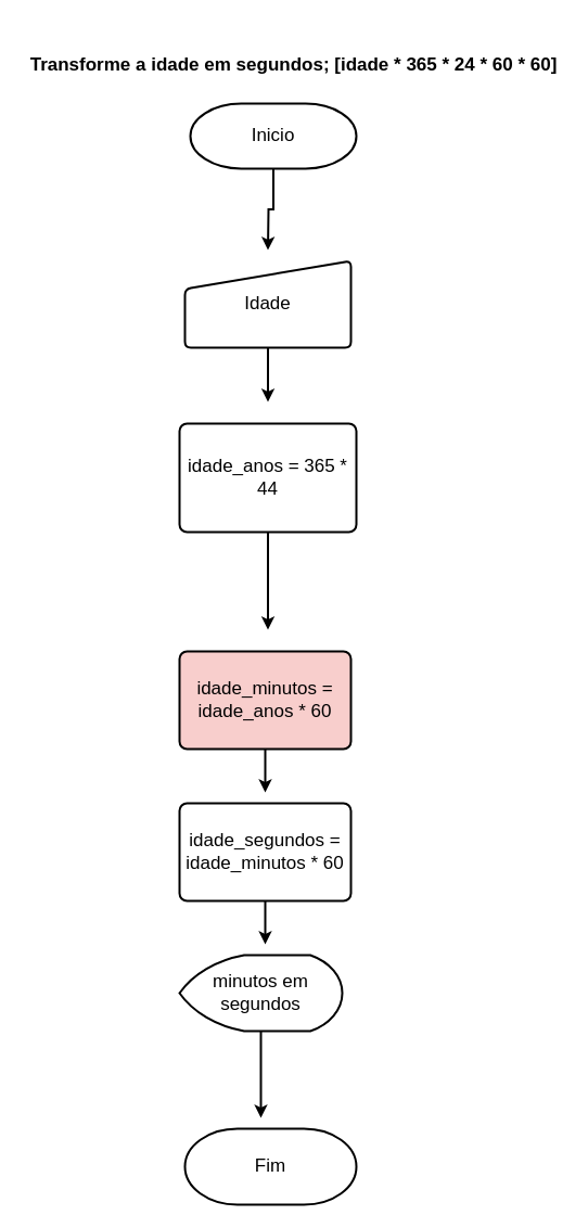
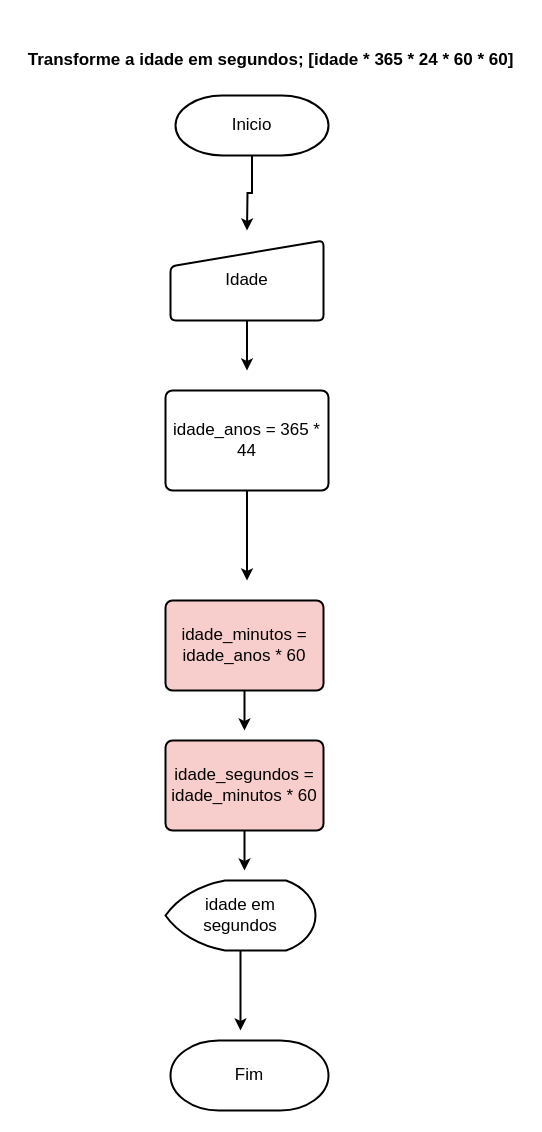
- <mxCell id="15" value="&lt;font style=&quot;font-size: 17px&quot;&gt;idade_segundos = idade_minutos * 60&lt;/font&gt;" style="rounded=1;whiteSpace=wrap;html=1;absoluteArcSize=1;arcSize=14;strokeWidth=2;" vertex="1" parent="1"><mxGeometry x="165" y="740" width="158" height="90" as="geometry" /></mxCell>
+ <mxCell id="15" value="&lt;font style=&quot;font-size: 17px&quot;&gt;idade_segundos = idade_minutos * 60&lt;/font&gt;" style="rounded=1;whiteSpace=wrap;html=1;absoluteArcSize=1;arcSize=14;strokeWidth=2;fillColor=#f8cecc;" vertex="1" parent="1"><mxGeometry x="165" y="740" width="158" height="90" as="geometry" /></mxCell>
- <mxCell id="10" value="&lt;font style=&quot;font-size: 17px&quot;&gt;minutos em segundos&lt;/font&gt;" style="strokeWidth=2;html=1;shape=mxgraph.flowchart.display;whiteSpace=wrap;" parent="1" vertex="1"><mxGeometry x="165" y="880" width="150" height="70" as="geometry" /></mxCell>
+ <mxCell id="10" value="&lt;font style=&quot;font-size: 17px&quot;&gt;idade em segundos&lt;/font&gt;" style="strokeWidth=2;html=1;shape=mxgraph.flowchart.display;whiteSpace=wrap;" parent="1" vertex="1"><mxGeometry x="165" y="880" width="150" height="70" as="geometry" /></mxCell>
